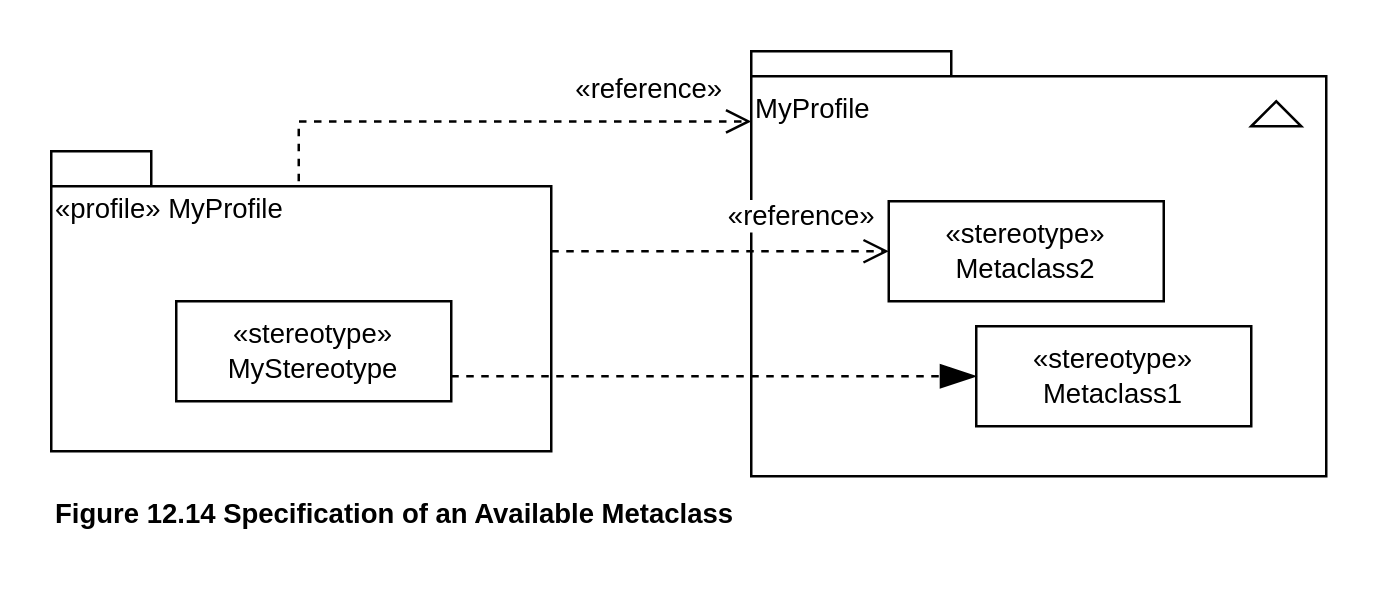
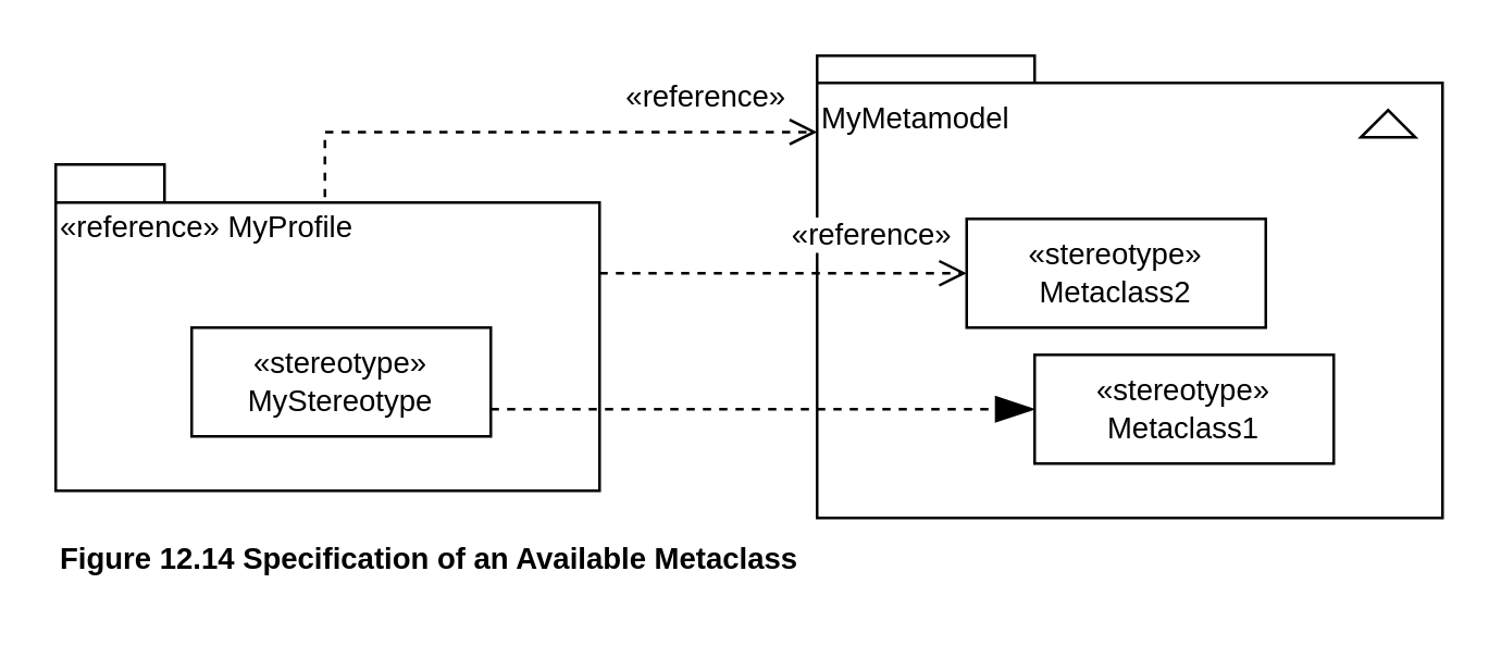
- <mxCell id="6" value="MyProfile" style="shape=folder;fontStyle=0;tabWidth=80;tabHeight=10;tabPosition=left;html=1;boundedLbl=1;folderSymbol=triangle;whiteSpace=wrap;fontFamily=Helvetica;fontSize=11;fontColor=default;align=left;verticalAlign=top;" vertex="1" parent="1"><mxGeometry x="300" width="230" height="170" as="geometry" y="20" /></mxCell>
+ <mxCell id="6" value="MyMetamodel" style="shape=folder;fontStyle=0;tabWidth=80;tabHeight=10;tabPosition=left;html=1;boundedLbl=1;folderSymbol=triangle;whiteSpace=wrap;fontFamily=Helvetica;fontSize=11;fontColor=default;align=left;verticalAlign=top;" vertex="1" parent="1"><mxGeometry x="300" width="230" height="170" as="geometry" y="20" /></mxCell>
- <mxCell id="4" value="&lt;span style=&quot;font-weight: normal;&quot;&gt;«profile» MyProfile&lt;/span&gt;" style="shape=folder;fontStyle=1;spacingTop=10;tabWidth=40;tabHeight=14;tabPosition=left;html=1;whiteSpace=wrap;fontFamily=Helvetica;fontSize=11;fontColor=default;align=left;verticalAlign=top;" vertex="1" parent="1"><mxGeometry y="60" width="200" height="120" as="geometry" x="20" /></mxCell>
+ <mxCell id="4" value="&lt;span style=&quot;font-weight: normal;&quot;&gt;«reference» MyProfile&lt;/span&gt;" style="shape=folder;fontStyle=1;spacingTop=10;tabWidth=40;tabHeight=14;tabPosition=left;html=1;whiteSpace=wrap;fontFamily=Helvetica;fontSize=11;fontColor=default;align=left;verticalAlign=top;" vertex="1" parent="1"><mxGeometry y="60" width="200" height="120" as="geometry" x="20" /></mxCell>
- <mxCell id="8" value="«stereotype»&lt;br&gt;Metaclass1" style="shape=rect;html=1;whiteSpace=wrap;align=center;fontFamily=Helvetica;fontSize=11;fontColor=default;" vertex="1" parent="1"><mxGeometry x="390" y="130" width="110" height="40" as="geometry" /></mxCell>
+ <mxCell id="8" value="«stereotype»&lt;br&gt;Metaclass1" style="shape=rect;html=1;whiteSpace=wrap;align=center;fontFamily=Helvetica;fontSize=11;fontColor=default;" vertex="1" parent="1"><mxGeometry x="380" y="130" width="110" height="40" as="geometry" /></mxCell>
